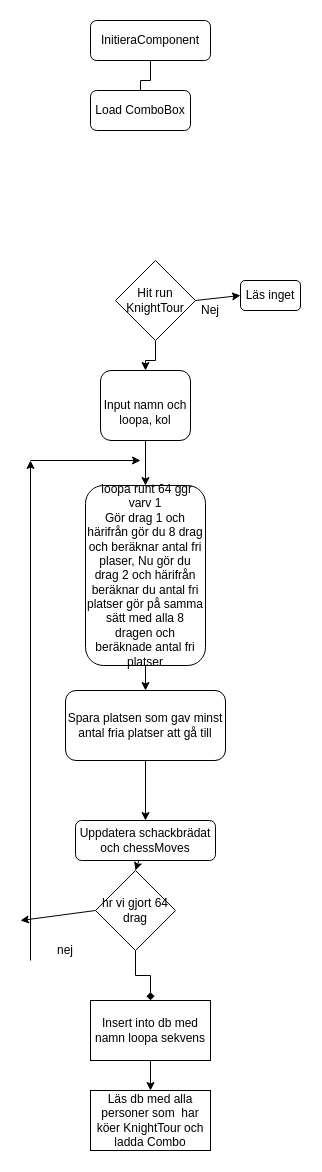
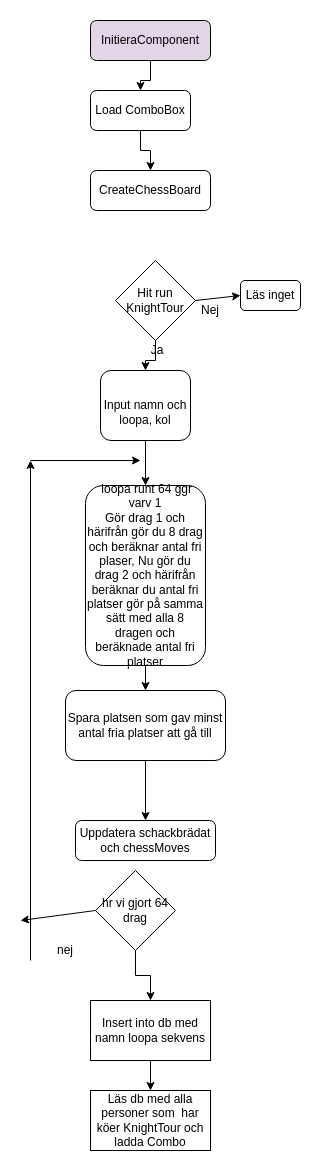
- <mxCell id="3" value="&lt;font style=&quot;vertical-align: inherit&quot;&gt;&lt;font style=&quot;vertical-align: inherit&quot;&gt;InitieraComponent&lt;/font&gt;&lt;/font&gt;" style="rounded=1;whiteSpace=wrap;html=1;fontSize=12;glass=0;strokeWidth=1;shadow=0;" parent="1" vertex="1"><mxGeometry x="90" y="20" width="120" height="40" as="geometry" /></mxCell>
+ <mxCell id="3" value="&lt;font style=&quot;vertical-align: inherit&quot;&gt;&lt;font style=&quot;vertical-align: inherit&quot;&gt;InitieraComponent&lt;/font&gt;&lt;/font&gt;" style="rounded=1;whiteSpace=wrap;html=1;fontSize=12;glass=0;strokeWidth=1;shadow=0;fillColor=#e1d5e7;" parent="1" vertex="1"><mxGeometry x="90" y="20" width="120" height="40" as="geometry" /></mxCell>
- <mxCell id="2" value="" style="edgeStyle=orthogonalEdgeStyle;rounded=0;orthogonalLoop=1;jettySize=auto;html=1;endArrow=none;" edge="1" parent="1" source="3" target="5"><mxGeometry relative="1" as="geometry" /></mxCell>
+ <mxCell id="2" value="" style="edgeStyle=orthogonalEdgeStyle;rounded=0;orthogonalLoop=1;jettySize=auto;html=1;" edge="1" parent="1" source="3" target="5"><mxGeometry relative="1" as="geometry" /></mxCell>
+ <mxCell id="4" value="" style="edgeStyle=orthogonalEdgeStyle;rounded=0;orthogonalLoop=1;jettySize=auto;html=1;" edge="1" parent="1" source="5" target="6"><mxGeometry relative="1" as="geometry" /></mxCell>
+ <mxCell id="6" value="&lt;font style=&quot;vertical-align: inherit&quot;&gt;&lt;font style=&quot;vertical-align: inherit&quot;&gt;CreateChessBoard&lt;/font&gt;&lt;/font&gt;" style="rounded=1;whiteSpace=wrap;html=1;fontSize=12;glass=0;strokeWidth=1;shadow=0;" vertex="1" parent="1"><mxGeometry x="90" y="170" width="120" height="40" as="geometry" /></mxCell>
+ <mxCell id="11" value="&lt;font style=&quot;vertical-align: inherit&quot;&gt;&lt;font style=&quot;vertical-align: inherit&quot;&gt;Ja&lt;/font&gt;&lt;/font&gt;" style="text;html=1;strokeColor=none;fillColor=none;align=center;verticalAlign=middle;whiteSpace=wrap;rounded=0;" vertex="1" parent="1"><mxGeometry x="137" y="340" width="40" height="20" as="geometry" /></mxCell>
- <mxCell id="26" value="" style="endArrow=classic;html=1;entryX=0.5;entryY=0;entryDx=0;entryDy=0;" edge="1" parent="1" source="19" target="21"><mxGeometry width="50" height="50" relative="1" as="geometry"><mxPoint x="190" y="950" as="sourcePoint" /><mxPoint x="240" y="900" as="targetPoint" /></mxGeometry></mxCell>
- <mxCell id="20" value="" style="edgeStyle=orthogonalEdgeStyle;rounded=0;orthogonalLoop=1;jettySize=auto;html=1;endArrow=diamond;" edge="1" parent="1" source="21" target="28"><mxGeometry relative="1" as="geometry" /></mxCell>
+ <mxCell id="20" value="" style="edgeStyle=orthogonalEdgeStyle;rounded=0;orthogonalLoop=1;jettySize=auto;html=1;" edge="1" parent="1" source="21" target="28"><mxGeometry relative="1" as="geometry" /></mxCell>
